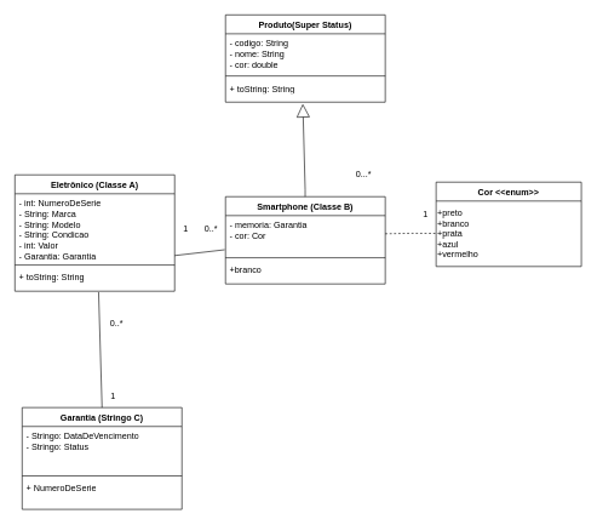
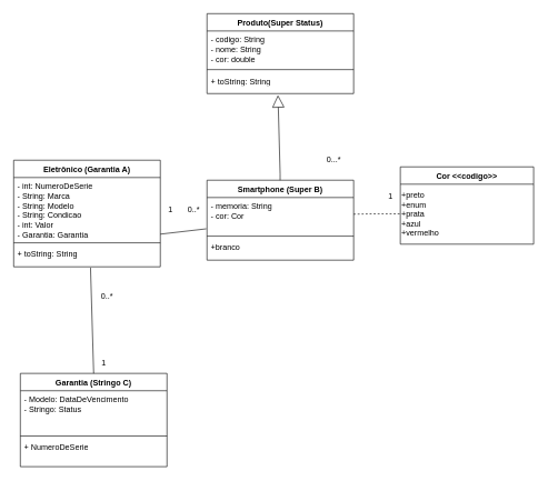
- <mxCell id="6" value="Eletrônico (Classe A)" style="swimlane;fontStyle=1;align=center;verticalAlign=top;childLayout=stackLayout;horizontal=1;startSize=26;horizontalStack=0;resizeParent=1;resizeParentMax=0;resizeLast=0;collapsible=1;marginBottom=0;whiteSpace=wrap;html=1;" parent="1" vertex="1"><mxGeometry x="20" y="240" width="220" height="160" as="geometry" /></mxCell>
+ <mxCell id="6" value="Eletrônico (Garantia A)" style="swimlane;fontStyle=1;align=center;verticalAlign=top;childLayout=stackLayout;horizontal=1;startSize=26;horizontalStack=0;resizeParent=1;resizeParentMax=0;resizeLast=0;collapsible=1;marginBottom=0;whiteSpace=wrap;html=1;" parent="1" vertex="1"><mxGeometry x="20" y="240" width="220" height="160" as="geometry" /></mxCell>
- <mxCell id="14" value="Cor &amp;lt;&amp;lt;enum&amp;gt;&amp;gt;" style="swimlane;fontStyle=1;align=center;verticalAlign=top;childLayout=stackLayout;horizontal=1;startSize=26;horizontalStack=0;resizeParent=1;resizeParentMax=0;resizeLast=0;collapsible=1;marginBottom=0;whiteSpace=wrap;html=1;" parent="1" vertex="1"><mxGeometry x="600" y="250" width="200" height="116" as="geometry" /></mxCell>
+ <mxCell id="14" value="Cor &amp;lt;&amp;lt;codigo&amp;gt;&amp;gt;" style="swimlane;fontStyle=1;align=center;verticalAlign=top;childLayout=stackLayout;horizontal=1;startSize=26;horizontalStack=0;resizeParent=1;resizeParentMax=0;resizeLast=0;collapsible=1;marginBottom=0;whiteSpace=wrap;html=1;" parent="1" vertex="1"><mxGeometry x="600" y="250" width="200" height="116" as="geometry" /></mxCell>
- <mxCell id="10" value="Smartphone (Classe B)" style="swimlane;fontStyle=1;align=center;verticalAlign=top;childLayout=stackLayout;horizontal=1;startSize=26;horizontalStack=0;resizeParent=1;resizeParentMax=0;resizeLast=0;collapsible=1;marginBottom=0;whiteSpace=wrap;html=1;" parent="1" vertex="1"><mxGeometry x="310" y="270" width="220" height="120" as="geometry" /></mxCell>
+ <mxCell id="10" value="Smartphone (Super B)" style="swimlane;fontStyle=1;align=center;verticalAlign=top;childLayout=stackLayout;horizontal=1;startSize=26;horizontalStack=0;resizeParent=1;resizeParentMax=0;resizeLast=0;collapsible=1;marginBottom=0;whiteSpace=wrap;html=1;" parent="1" vertex="1"><mxGeometry x="310" y="270" width="220" height="120" as="geometry" /></mxCell>
- <mxCell id="11" value="&lt;div&gt;&lt;span style=&quot;background-color: initial;&quot;&gt;- memoria: Garantia&lt;/span&gt;&lt;br&gt;&lt;/div&gt;&lt;div&gt;- cor: Cor&lt;/div&gt;" style="text;strokeColor=none;fillColor=none;align=left;verticalAlign=top;spacingLeft=4;spacingRight=4;overflow=hidden;rotatable=0;points=[[0,0.5],[1,0.5]];portConstraint=eastwest;whiteSpace=wrap;html=1;" parent="10" vertex="1"><mxGeometry y="26" width="220" height="54" as="geometry" /></mxCell>
+ <mxCell id="11" value="&lt;div&gt;&lt;span style=&quot;background-color: initial;&quot;&gt;- memoria: String&lt;/span&gt;&lt;br&gt;&lt;/div&gt;&lt;div&gt;- cor: Cor&lt;/div&gt;" style="text;strokeColor=none;fillColor=none;align=left;verticalAlign=top;spacingLeft=4;spacingRight=4;overflow=hidden;rotatable=0;points=[[0,0.5],[1,0.5]];portConstraint=eastwest;whiteSpace=wrap;html=1;" parent="10" vertex="1"><mxGeometry y="26" width="220" height="54" as="geometry" /></mxCell>
- <mxCell id="15" value="&lt;div&gt;+preto&lt;/div&gt;&lt;div&gt;+branco&lt;/div&gt;&lt;div&gt;+prata&lt;/div&gt;&lt;div&gt;+azul&lt;/div&gt;&lt;div&gt;+vermelho&lt;/div&gt;" style="text;html=1;align=left;verticalAlign=middle;resizable=0;points=[];autosize=1;strokeColor=none;fillColor=none;" parent="14" vertex="1"><mxGeometry y="26" width="200" height="90" as="geometry" /></mxCell>
+ <mxCell id="15" value="&lt;div&gt;+preto&lt;/div&gt;&lt;div&gt;+enum&lt;/div&gt;&lt;div&gt;+prata&lt;/div&gt;&lt;div&gt;+azul&lt;/div&gt;&lt;div&gt;+vermelho&lt;/div&gt;" style="text;html=1;align=left;verticalAlign=middle;resizable=0;points=[];autosize=1;strokeColor=none;fillColor=none;" parent="14" vertex="1"><mxGeometry y="26" width="200" height="90" as="geometry" /></mxCell>
- <mxCell id="3" value="&lt;div&gt;- Stringo: DataDeVencimento&lt;/div&gt;&lt;div&gt;- Stringo: Status&lt;/div&gt;" style="text;strokeColor=none;fillColor=none;align=left;verticalAlign=top;spacingLeft=4;spacingRight=4;overflow=hidden;rotatable=0;points=[[0,0.5],[1,0.5]];portConstraint=eastwest;whiteSpace=wrap;html=1;" parent="2" vertex="1"><mxGeometry y="26" width="220" height="64" as="geometry" /></mxCell>
+ <mxCell id="3" value="&lt;div&gt;- Modelo: DataDeVencimento&lt;/div&gt;&lt;div&gt;- Stringo: Status&lt;/div&gt;" style="text;strokeColor=none;fillColor=none;align=left;verticalAlign=top;spacingLeft=4;spacingRight=4;overflow=hidden;rotatable=0;points=[[0,0.5],[1,0.5]];portConstraint=eastwest;whiteSpace=wrap;html=1;" parent="2" vertex="1"><mxGeometry y="26" width="220" height="64" as="geometry" /></mxCell>
